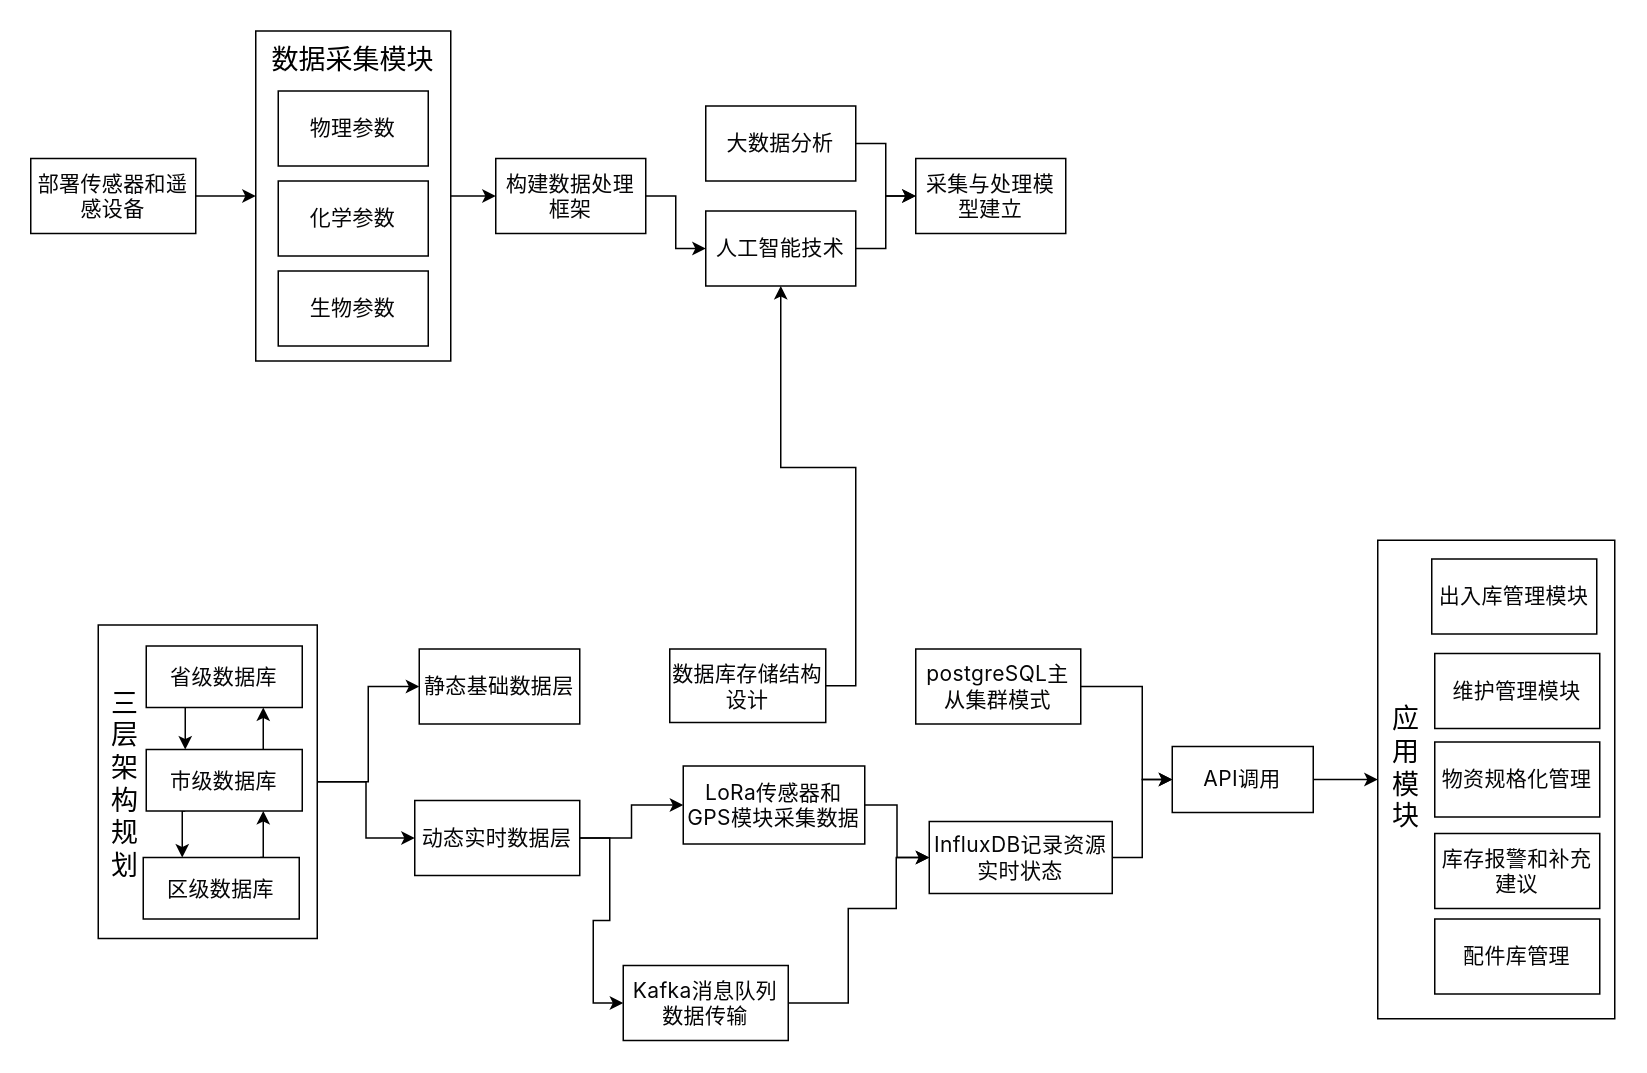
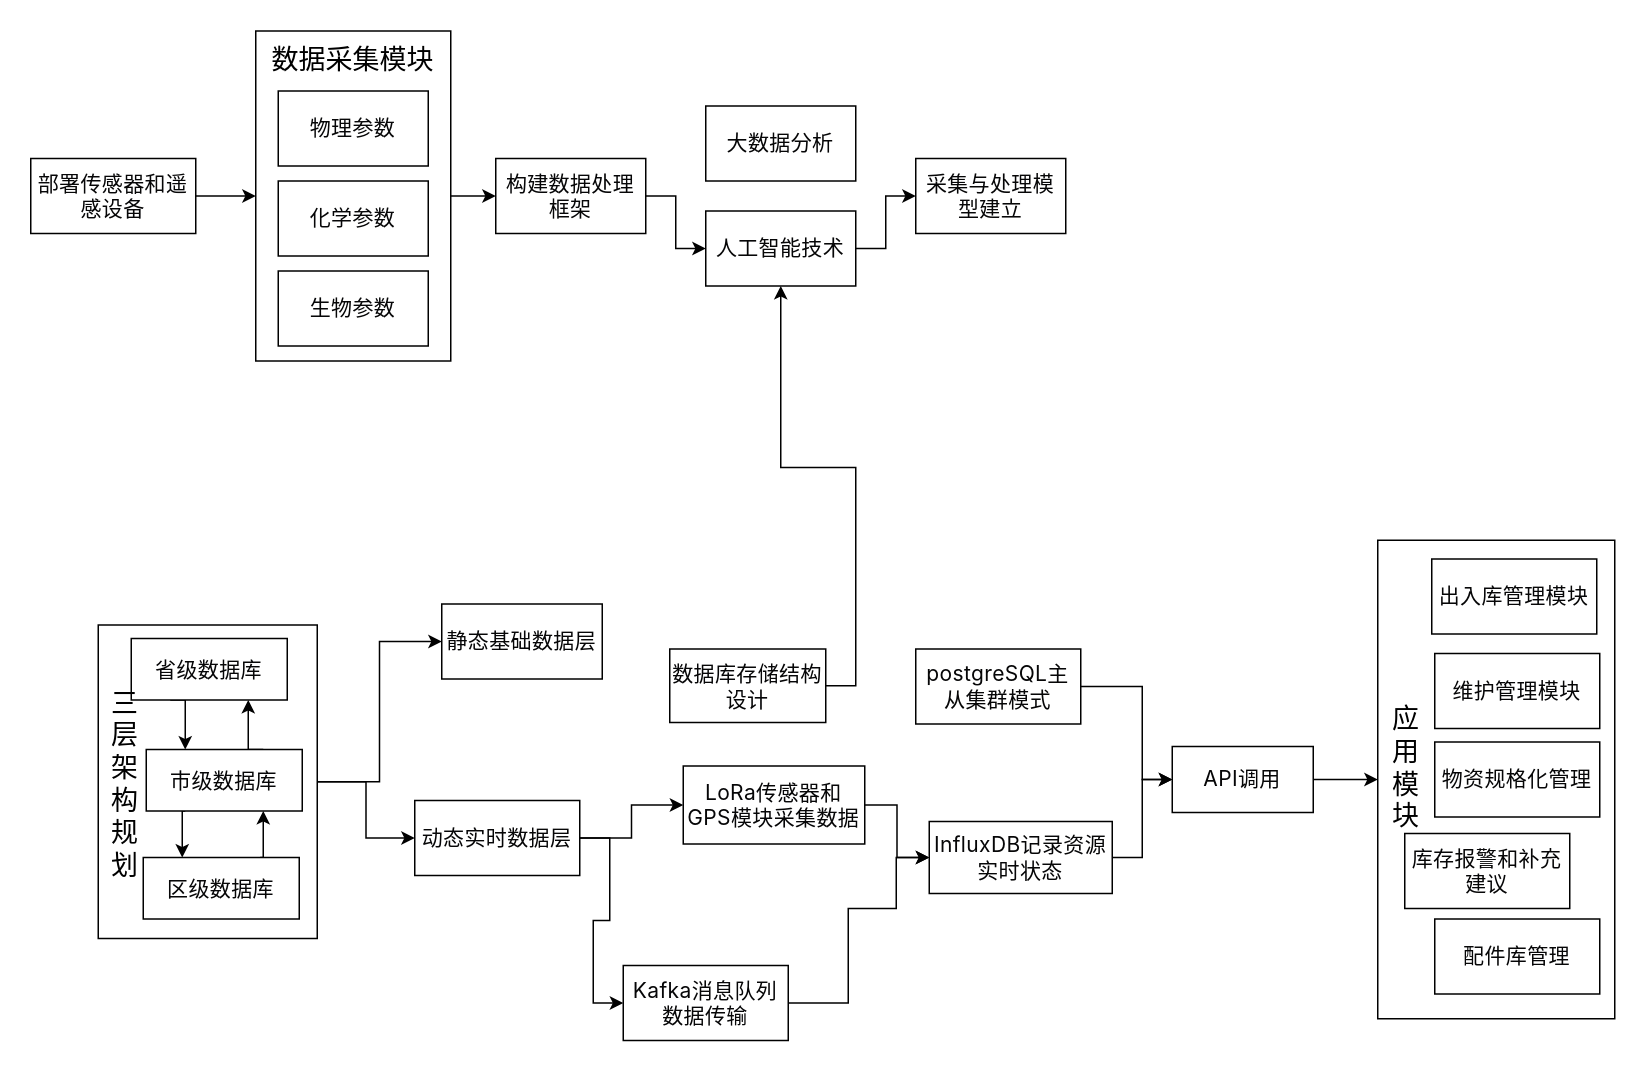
- <mxCell id="13" style="edgeStyle=orthogonalEdgeStyle;rounded=0;orthogonalLoop=1;jettySize=auto;html=1;exitX=1;exitY=0.5;exitDx=0;exitDy=0;entryX=0;entryY=0.5;entryDx=0;entryDy=0;" edge="1" parent="1" source="14" target="17"><mxGeometry relative="1" as="geometry" /></mxCell>
- <mxCell id="50" value="&lt;div style=&quot;&quot;&gt;&lt;font face=&quot;-apple-system, blinkmacsystemfont, Helvetica Neue, helvetica, segoe ui, arial, roboto, PingFang SC, miui, Hiragino Sans GB, Microsoft Yahei, sans-serif&quot; color=&quot;#060607&quot;&gt;&lt;span style=&quot;font-size: 14px; letter-spacing: 0.25px; white-space-collapse: preserve; background-color: rgb(255, 255, 255);&quot;&gt;省级数据库&lt;/span&gt;&lt;/font&gt;&lt;/div&gt;" style="rounded=0;whiteSpace=wrap;html=1;align=center;" vertex="1" parent="1"><mxGeometry x="97" y="430" width="104" height="41" as="geometry" /></mxCell>
+ <mxCell id="50" value="&lt;div style=&quot;&quot;&gt;&lt;font face=&quot;-apple-system, blinkmacsystemfont, Helvetica Neue, helvetica, segoe ui, arial, roboto, PingFang SC, miui, Hiragino Sans GB, Microsoft Yahei, sans-serif&quot; color=&quot;#060607&quot;&gt;&lt;span style=&quot;font-size: 14px; letter-spacing: 0.25px; white-space-collapse: preserve; background-color: rgb(255, 255, 255);&quot;&gt;省级数据库&lt;/span&gt;&lt;/font&gt;&lt;/div&gt;" style="rounded=0;whiteSpace=wrap;html=1;align=center;" vertex="1" parent="1"><mxGeometry x="87" y="425" width="104" height="41" as="geometry" /></mxCell>
- <mxCell id="19" value="&lt;div style=&quot;text-align: left;&quot;&gt;&lt;font face=&quot;-apple-system, blinkmacsystemfont, Helvetica Neue, helvetica, segoe ui, arial, roboto, PingFang SC, miui, Hiragino Sans GB, Microsoft Yahei, sans-serif&quot; color=&quot;#060607&quot;&gt;&lt;span style=&quot;font-size: 14px; letter-spacing: 0.25px; white-space-collapse: preserve; background-color: rgb(255, 255, 255);&quot;&gt;静态基础数据层&lt;/span&gt;&lt;/font&gt;&lt;/div&gt;" style="rounded=0;whiteSpace=wrap;html=1;" vertex="1" parent="1"><mxGeometry x="279" y="432" width="107" height="50" as="geometry" /></mxCell>
+ <mxCell id="19" value="&lt;div style=&quot;text-align: left;&quot;&gt;&lt;font face=&quot;-apple-system, blinkmacsystemfont, Helvetica Neue, helvetica, segoe ui, arial, roboto, PingFang SC, miui, Hiragino Sans GB, Microsoft Yahei, sans-serif&quot; color=&quot;#060607&quot;&gt;&lt;span style=&quot;font-size: 14px; letter-spacing: 0.25px; white-space-collapse: preserve; background-color: rgb(255, 255, 255);&quot;&gt;静态基础数据层&lt;/span&gt;&lt;/font&gt;&lt;/div&gt;" style="rounded=0;whiteSpace=wrap;html=1;" vertex="1" parent="1"><mxGeometry x="294" y="402" width="107" height="50" as="geometry" /></mxCell>
- <mxCell id="31" value="&lt;div style=&quot;&quot;&gt;&lt;font face=&quot;-apple-system, blinkmacsystemfont, Helvetica Neue, helvetica, segoe ui, arial, roboto, PingFang SC, miui, Hiragino Sans GB, Microsoft Yahei, sans-serif&quot; color=&quot;#060607&quot;&gt;&lt;span style=&quot;font-size: 14px; letter-spacing: 0.25px; white-space-collapse: preserve; background-color: rgb(255, 255, 255);&quot;&gt;库存报警和补充建议&lt;/span&gt;&lt;/font&gt;&lt;/div&gt;" style="rounded=0;whiteSpace=wrap;html=1;align=center;" vertex="1" parent="1"><mxGeometry x="956" y="555" width="110" height="50" as="geometry" /></mxCell>
+ <mxCell id="31" value="&lt;div style=&quot;&quot;&gt;&lt;font face=&quot;-apple-system, blinkmacsystemfont, Helvetica Neue, helvetica, segoe ui, arial, roboto, PingFang SC, miui, Hiragino Sans GB, Microsoft Yahei, sans-serif&quot; color=&quot;#060607&quot;&gt;&lt;span style=&quot;font-size: 14px; letter-spacing: 0.25px; white-space-collapse: preserve; background-color: rgb(255, 255, 255);&quot;&gt;库存报警和补充建议&lt;/span&gt;&lt;/font&gt;&lt;/div&gt;" style="rounded=0;whiteSpace=wrap;html=1;align=center;" vertex="1" parent="1"><mxGeometry x="936" y="555" width="110" height="50" as="geometry" /></mxCell>
